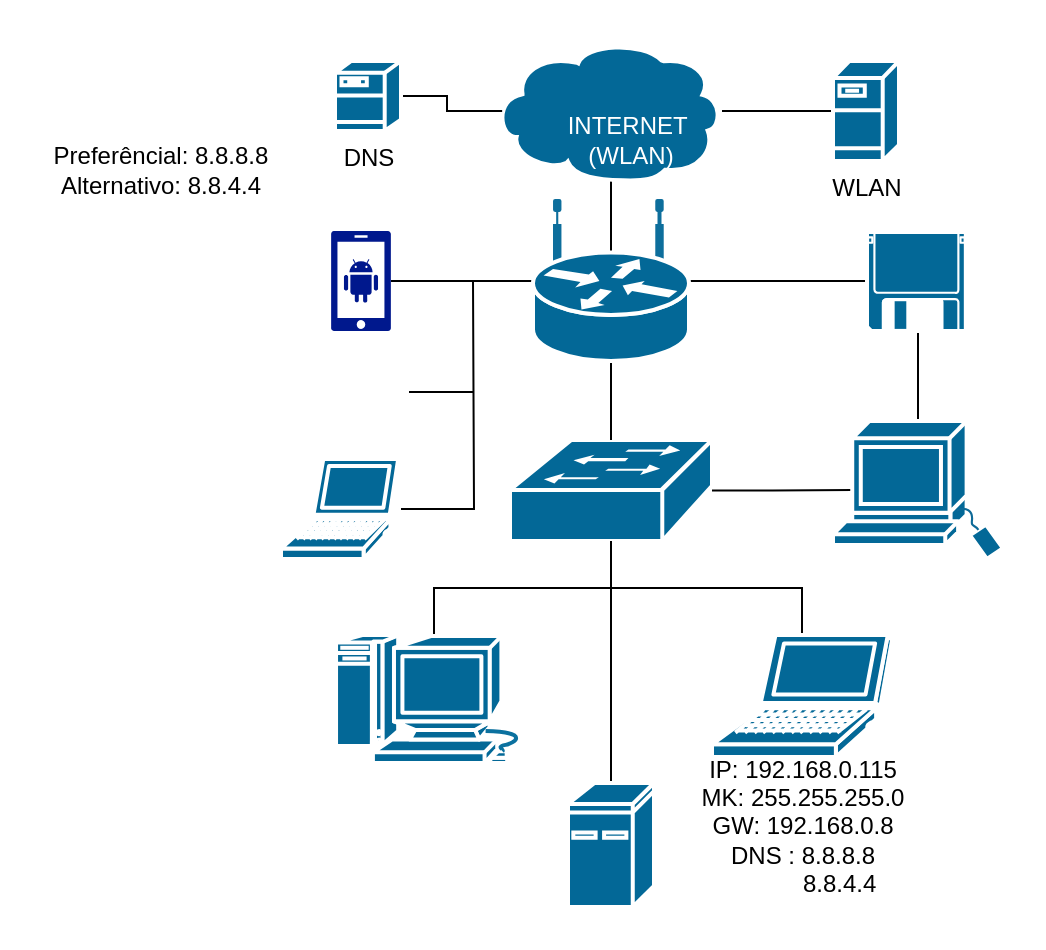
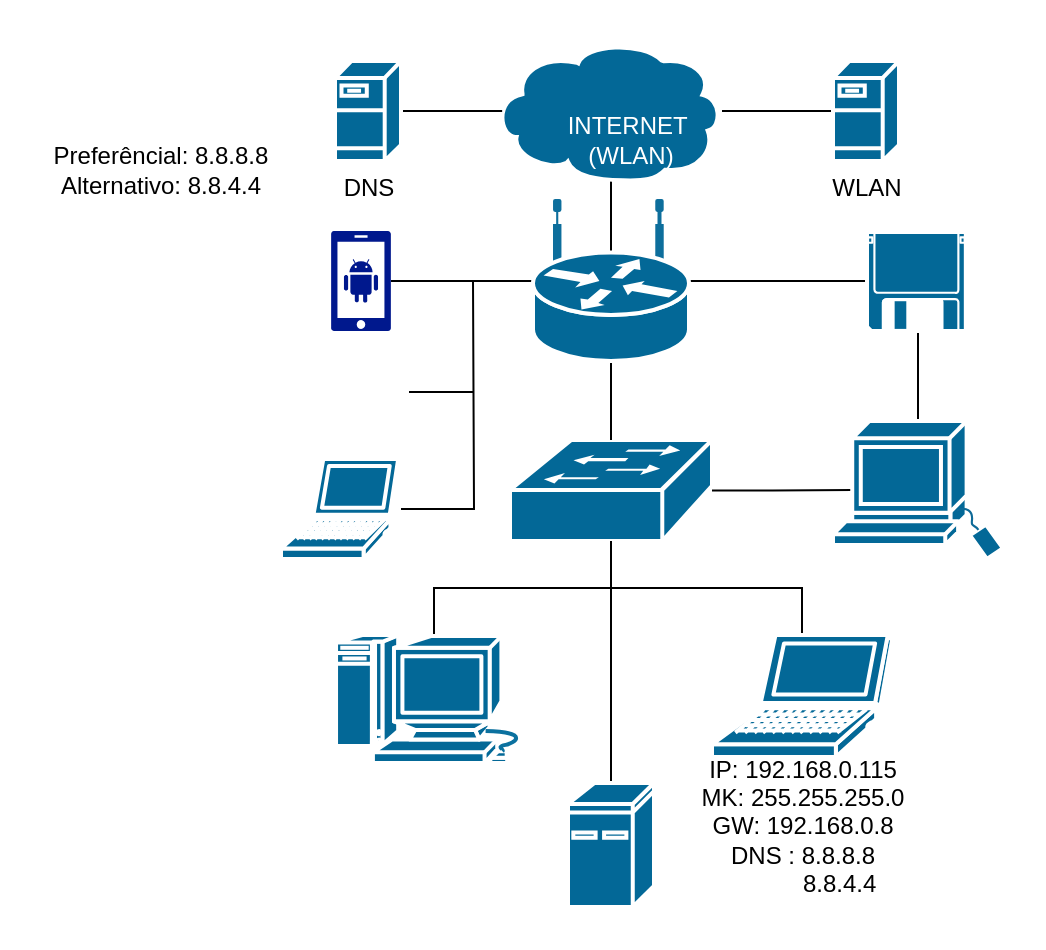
- <mxCell id="28" value="DNS" style="shape=mxgraph.cisco.servers.fileserver;html=1;pointerEvents=1;dashed=0;fillColor=#036897;strokeColor=#ffffff;strokeWidth=2;verticalLabelPosition=bottom;verticalAlign=top;align=center;outlineConnect=0;" vertex="1" parent="1"><mxGeometry x="167" y="30" width="33" height="35" as="geometry" /></mxCell>
+ <mxCell id="28" value="DNS" style="shape=mxgraph.cisco.servers.fileserver;html=1;pointerEvents=1;dashed=0;fillColor=#036897;strokeColor=#ffffff;strokeWidth=2;verticalLabelPosition=bottom;verticalAlign=top;align=center;outlineConnect=0;" vertex="1" parent="1"><mxGeometry x="167" y="30" width="33" height="50" as="geometry" /></mxCell>
